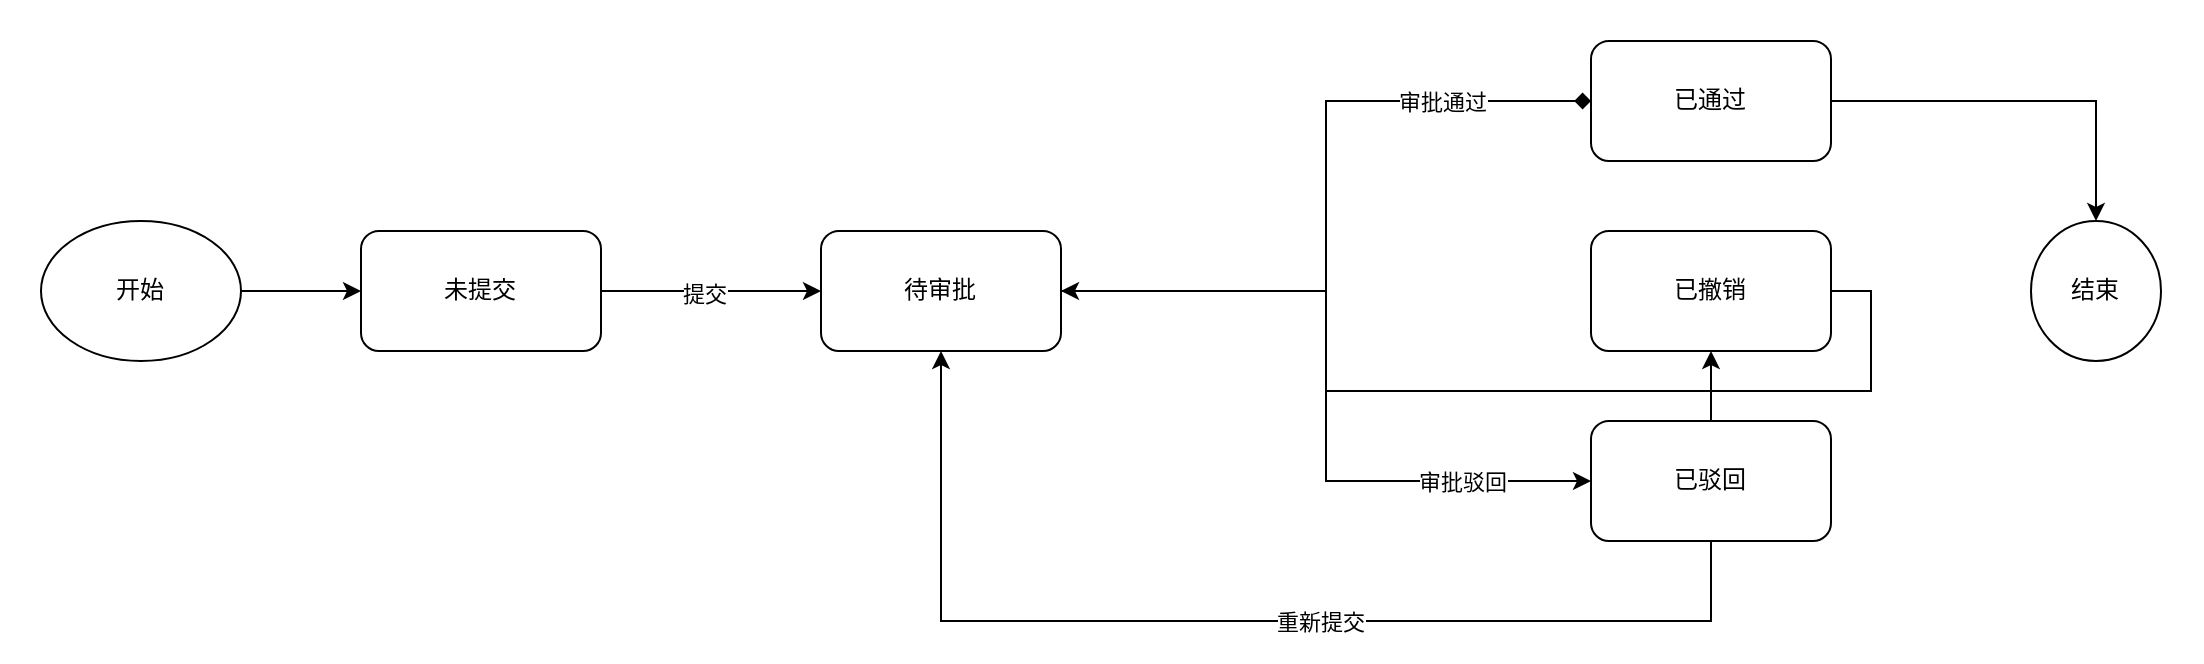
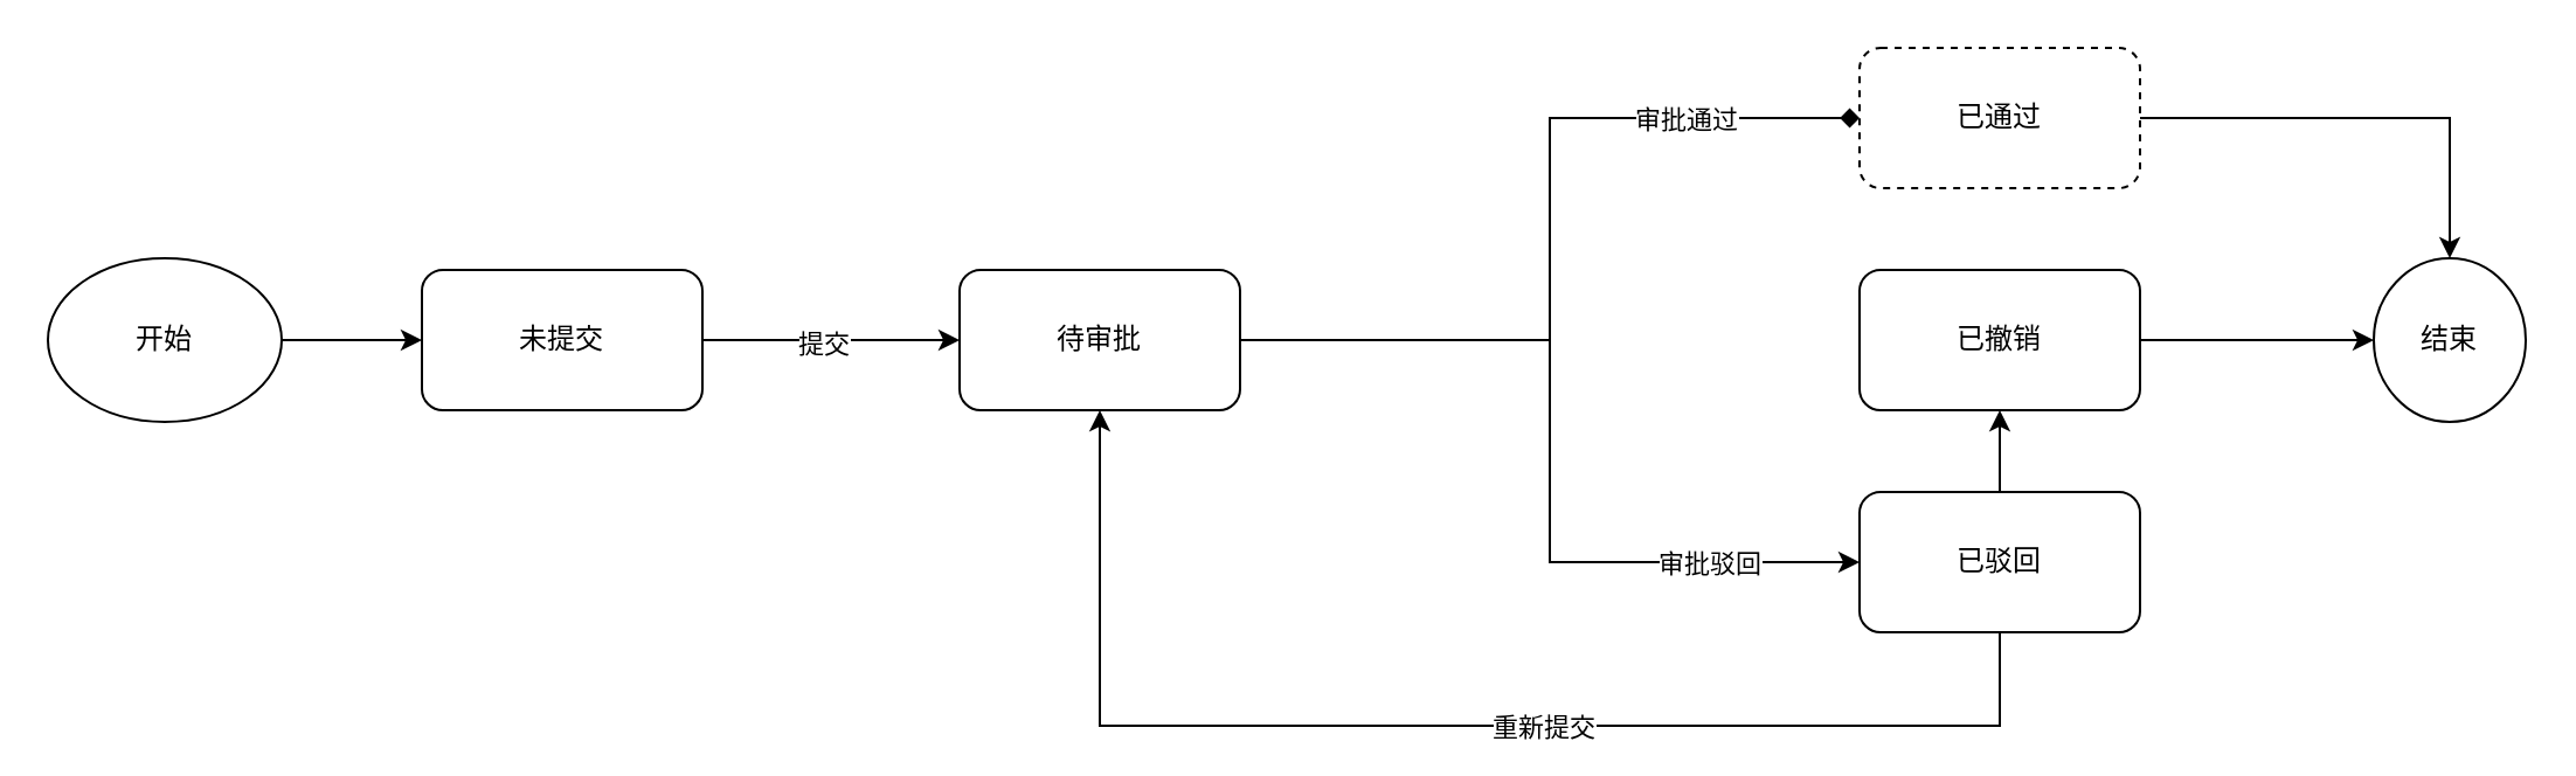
- <mxCell id="10" value="已通过" style="rounded=1;whiteSpace=wrap;html=1;" parent="1" vertex="1"><mxGeometry x="795" y="20" width="120" height="60" as="geometry" /></mxCell>
+ <mxCell id="10" value="已通过" style="rounded=1;whiteSpace=wrap;html=1;dashed=1;" parent="1" vertex="1"><mxGeometry x="795" y="20" width="120" height="60" as="geometry" /></mxCell>
- <mxCell id="15" style="edgeStyle=orthogonalEdgeStyle;rounded=0;orthogonalLoop=1;jettySize=auto;html=1;exitX=1;exitY=0.5;exitDx=0;exitDy=0;" parent="1" source="16" target="8" edge="1"><mxGeometry relative="1" as="geometry" /></mxCell>
+ <mxCell id="15" style="edgeStyle=orthogonalEdgeStyle;rounded=0;orthogonalLoop=1;jettySize=auto;html=1;exitX=1;exitY=0.5;exitDx=0;exitDy=0;" parent="1" source="16" target="17" edge="1"><mxGeometry relative="1" as="geometry" /></mxCell>
